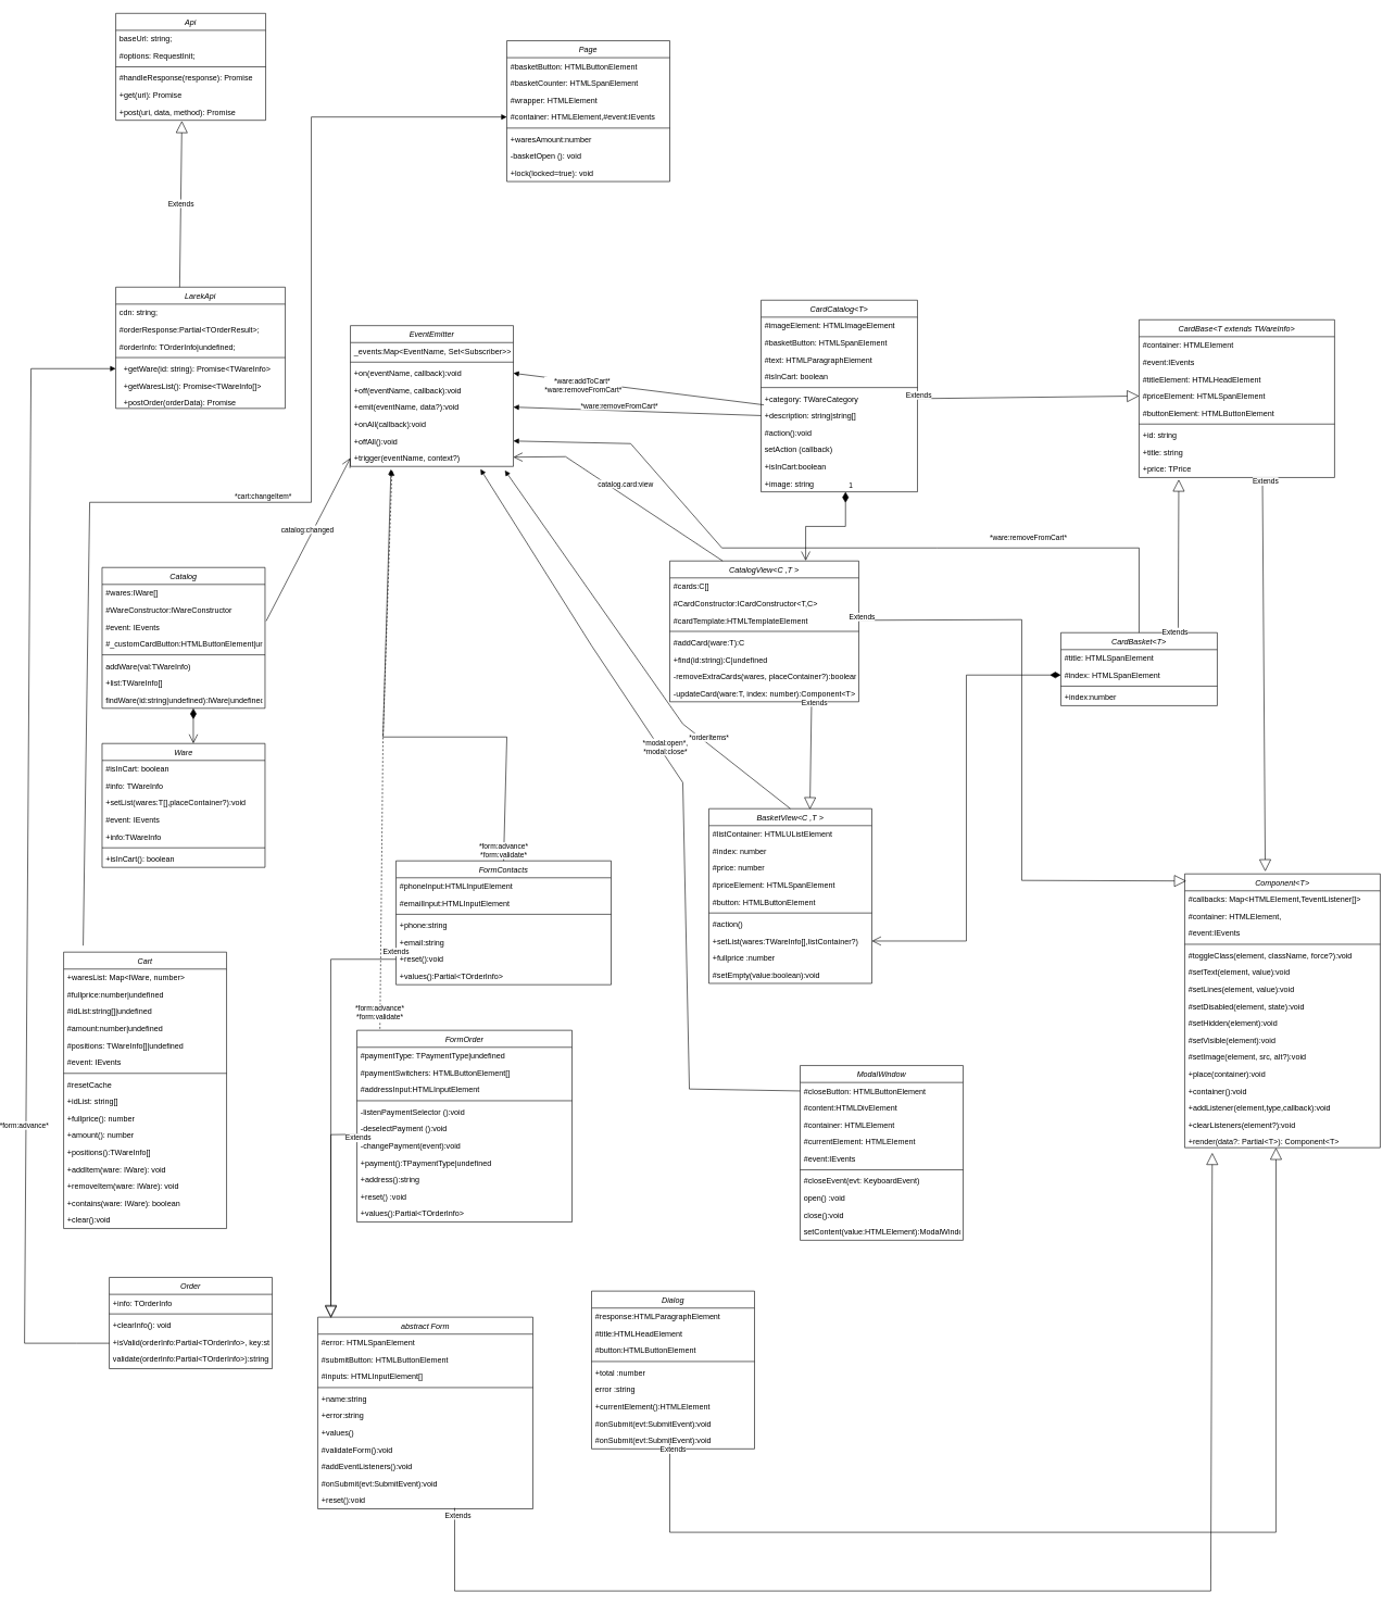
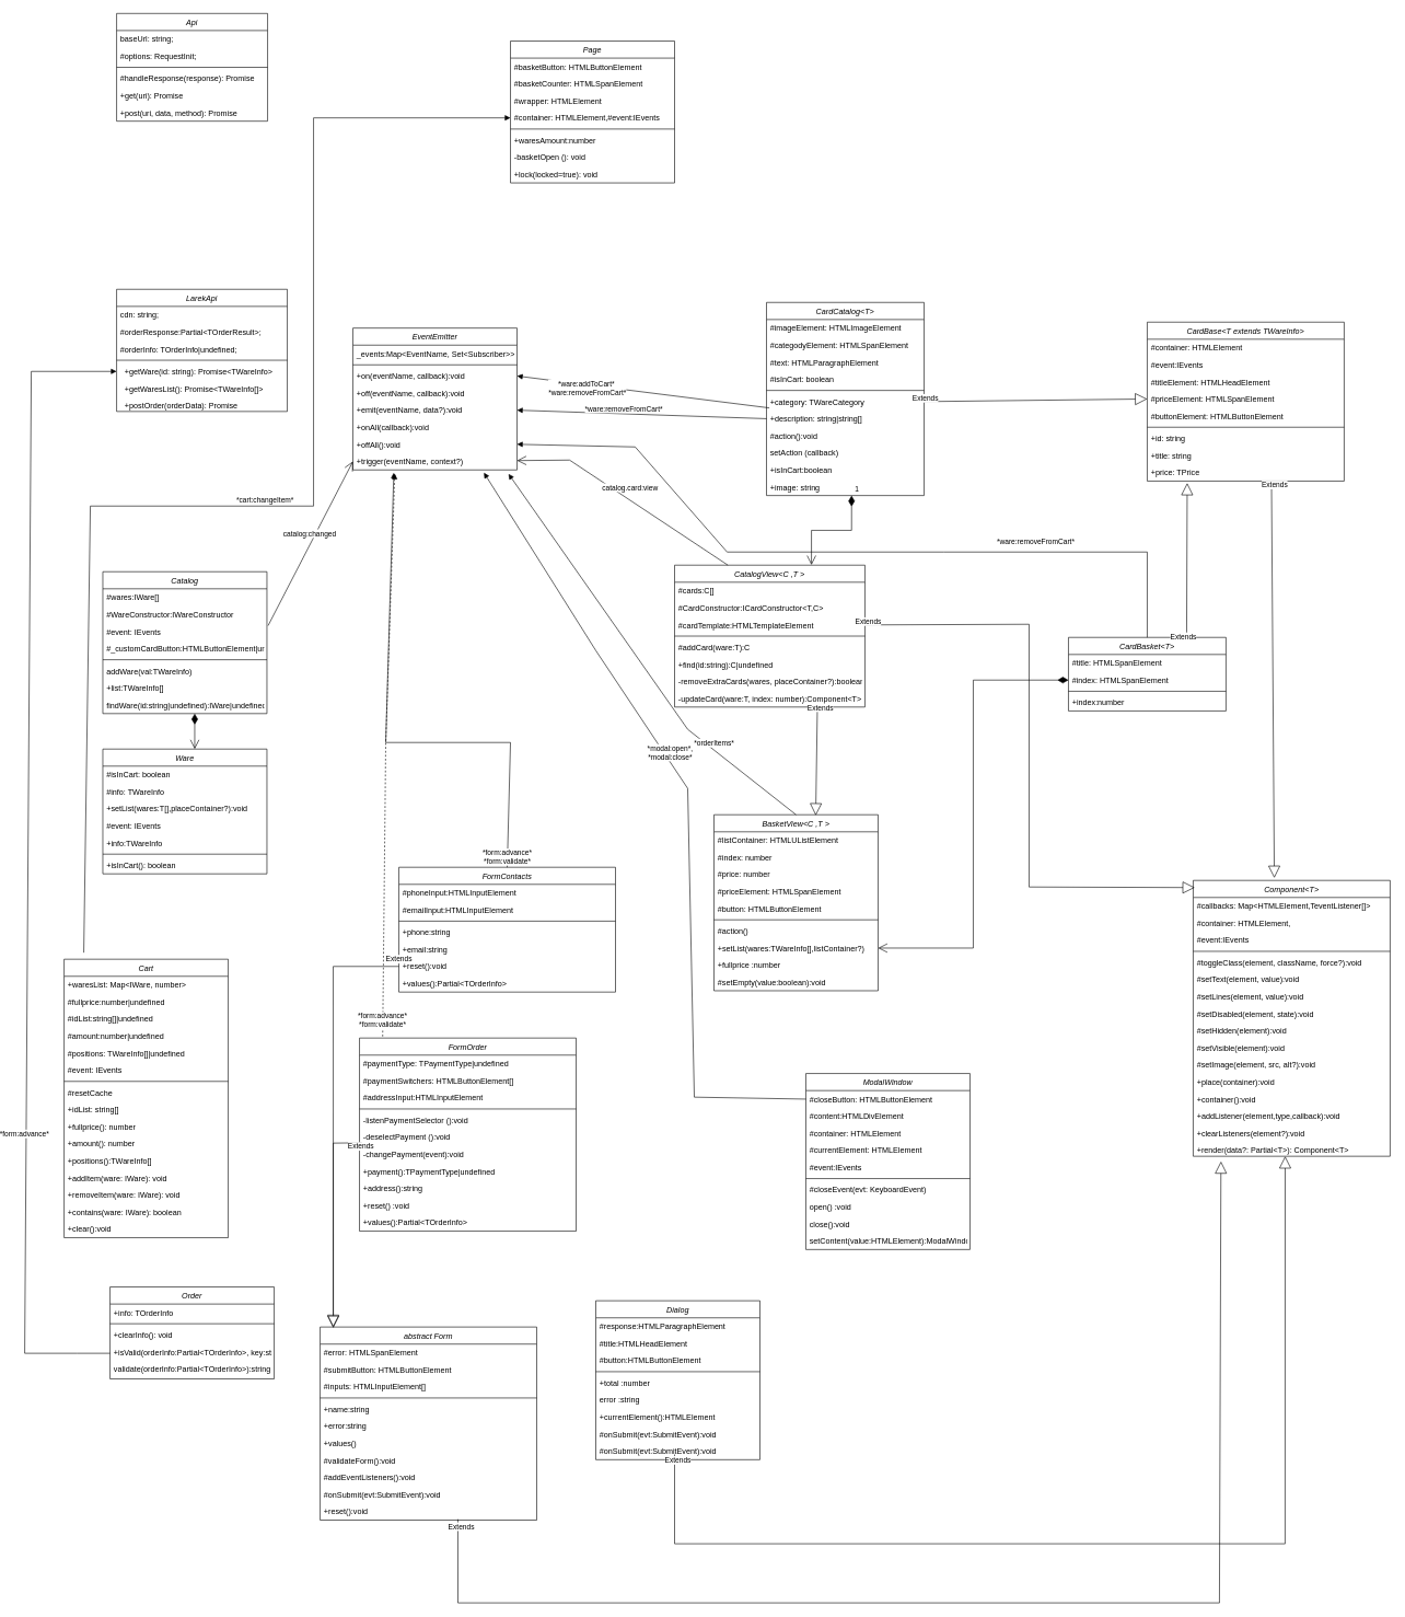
- <mxCell id="187" value="Extends" style="endArrow=block;endSize=16;endFill=0;html=1;rounded=0;exitX=0.377;exitY=0;exitDx=0;exitDy=0;exitPerimeter=0;entryX=0.441;entryY=1.227;entryDx=0;entryDy=0;entryPerimeter=0;" parent="1" source="9" target="8" edge="1"><mxGeometry width="160" relative="1" as="geometry"><mxPoint x="288" y="430" as="sourcePoint" /><mxPoint x="270" y="200" as="targetPoint" /></mxGeometry></mxCell>
- <mxCell id="46" value="#basketButton: HTMLSpanElement" style="text;align=left;verticalAlign=top;spacingLeft=4;spacingRight=4;overflow=hidden;rotatable=0;points=[[0,0.5],[1,0.5]];portConstraint=eastwest;rounded=0;shadow=0;html=0;" parent="44" vertex="1"><mxGeometry y="52" width="240" height="26" as="geometry" /></mxCell>
+ <mxCell id="46" value="#categodyElement: HTMLSpanElement" style="text;align=left;verticalAlign=top;spacingLeft=4;spacingRight=4;overflow=hidden;rotatable=0;points=[[0,0.5],[1,0.5]];portConstraint=eastwest;rounded=0;shadow=0;html=0;" parent="44" vertex="1"><mxGeometry y="52" width="240" height="26" as="geometry" /></mxCell>
